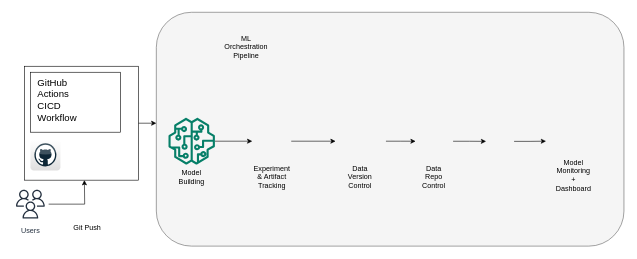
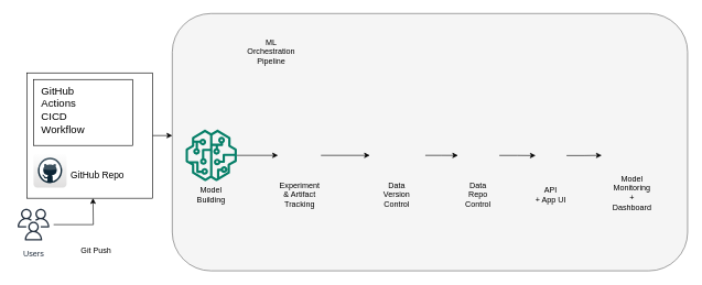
+ <mxCell id="28" value="&lt;font style=&quot;font-size: 14px;&quot;&gt;GitHub Repo&lt;/font&gt;" style="text;strokeColor=none;align=center;fillColor=none;html=1;verticalAlign=middle;whiteSpace=wrap;rounded=0;" vertex="1" parent="1"><mxGeometry x="102.5" y="250" width="87.5" height="30" as="geometry" /></mxCell>
+ <mxCell id="17" value="API&lt;br&gt;+ App UI" style="text;strokeColor=none;align=center;fillColor=none;html=1;verticalAlign=middle;whiteSpace=wrap;rounded=0;" vertex="1" parent="1"><mxGeometry x="803.37" y="280" width="60" height="30" as="geometry" /></mxCell>
